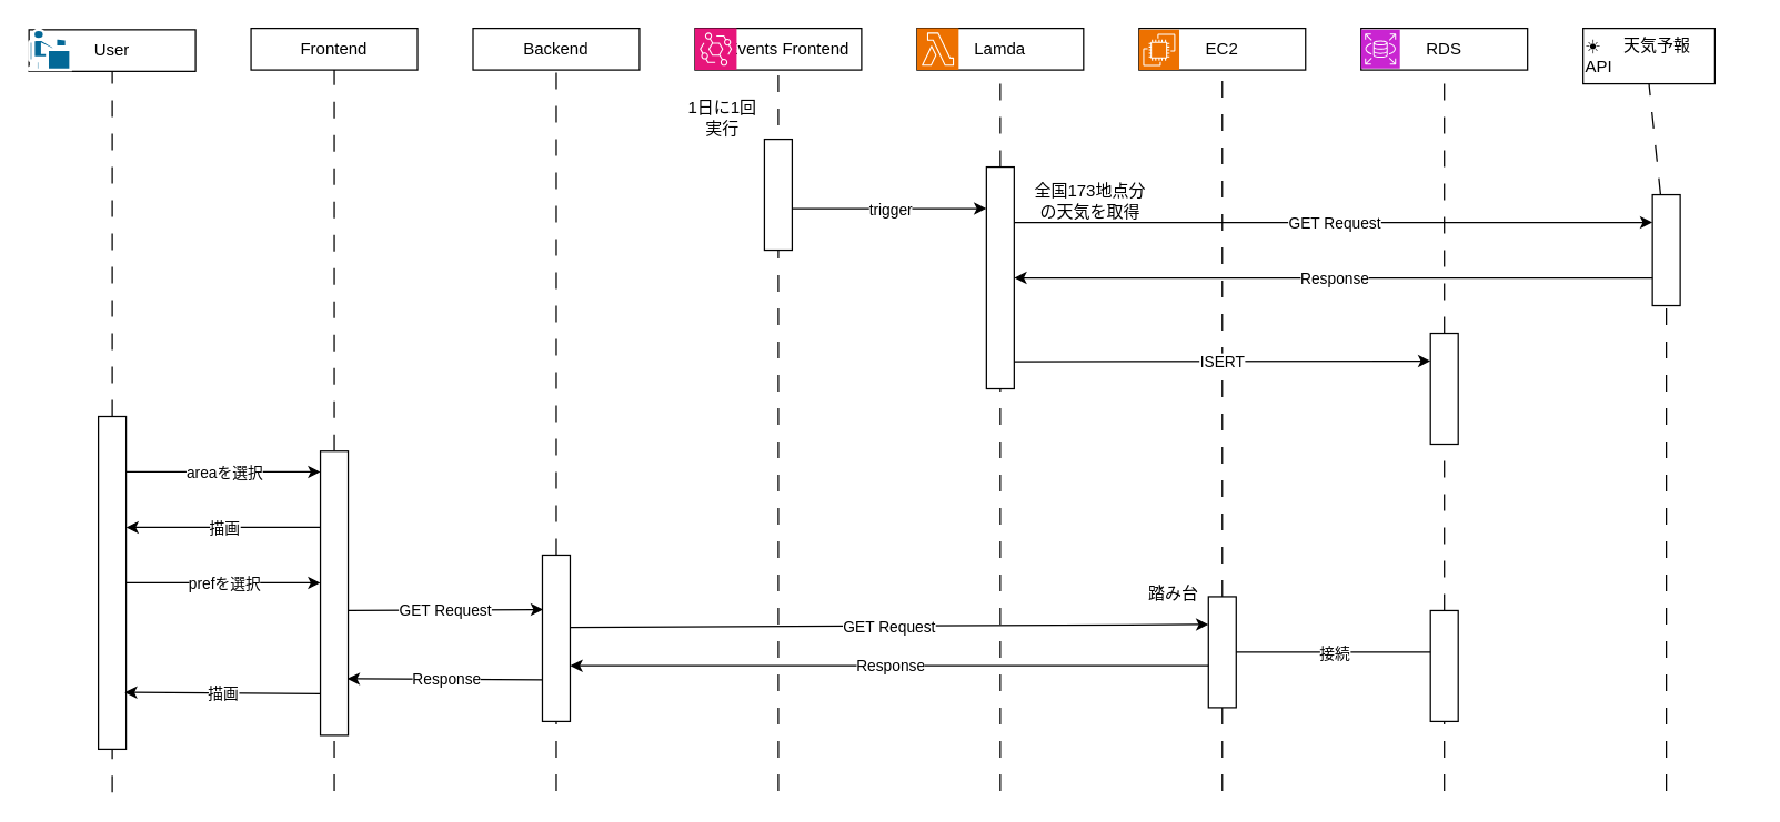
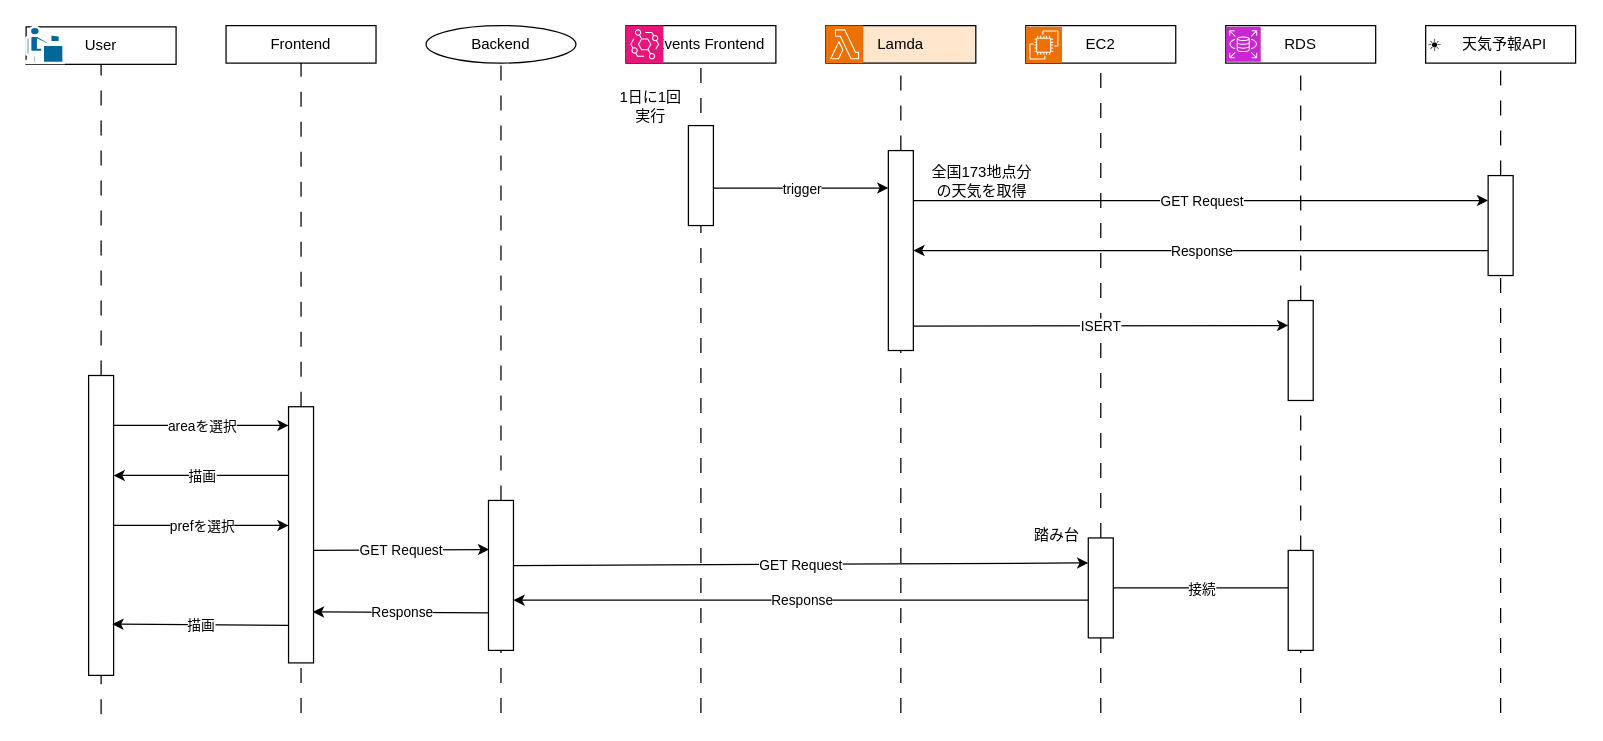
- <mxCell id="2" value="Backend" style="rounded=0;whiteSpace=wrap;html=1;" vertex="1" parent="1"><mxGeometry x="340" y="20" width="120" height="30" as="geometry" /></mxCell>
+ <mxCell id="2" value="Backend" style="ellipse;whiteSpace=wrap;html=1;" vertex="1" parent="1"><mxGeometry x="340" y="20" width="120" height="30" as="geometry" /></mxCell>
- <mxCell id="6" value="Lamda" style="rounded=0;whiteSpace=wrap;html=1;align=center;" vertex="1" parent="1"><mxGeometry x="660" y="20" width="120" height="30" as="geometry" /></mxCell>
+ <mxCell id="6" value="Lamda" style="rounded=0;whiteSpace=wrap;html=1;align=center;fillColor=#ffe6cc;" vertex="1" parent="1"><mxGeometry x="660" y="20" width="120" height="30" as="geometry" /></mxCell>
- <mxCell id="12" value="☀️&amp;nbsp; &amp;nbsp; &amp;nbsp;天気予報API" style="rounded=0;whiteSpace=wrap;html=1;align=left;" vertex="1" parent="1"><mxGeometry x="1140" y="20" width="95" height="40" as="geometry" /></mxCell>
+ <mxCell id="12" value="☀️&amp;nbsp; &amp;nbsp; &amp;nbsp;天気予報API" style="rounded=0;whiteSpace=wrap;html=1;align=left;" vertex="1" parent="1"><mxGeometry x="1140" y="20" width="120" height="30" as="geometry" /></mxCell>
